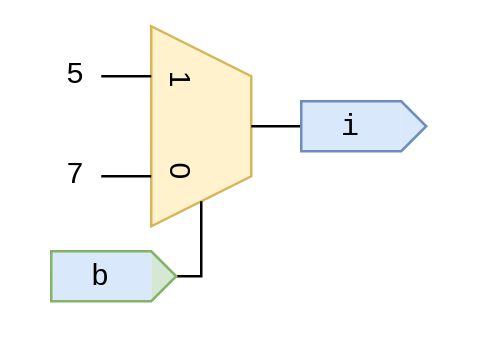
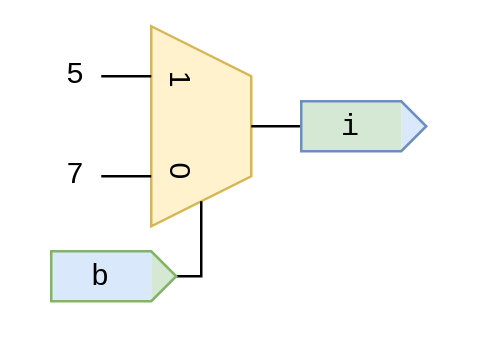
- <mxCell id="15" value="&lt;font face=&quot;Courier New&quot;&gt;i&lt;/font&gt;" style="rounded=0;whiteSpace=wrap;html=1;strokeColor=none;container=0;fillColor=#dae8fc;glass=0;" parent="13" vertex="1"><mxGeometry width="40" height="20" as="geometry" /></mxCell>
+ <mxCell id="15" value="&lt;font face=&quot;Courier New&quot;&gt;i&lt;/font&gt;" style="rounded=0;whiteSpace=wrap;html=1;strokeColor=none;container=0;fillColor=#d5e8d4;glass=0;" parent="13" vertex="1"><mxGeometry width="40" height="20" as="geometry" /></mxCell>
